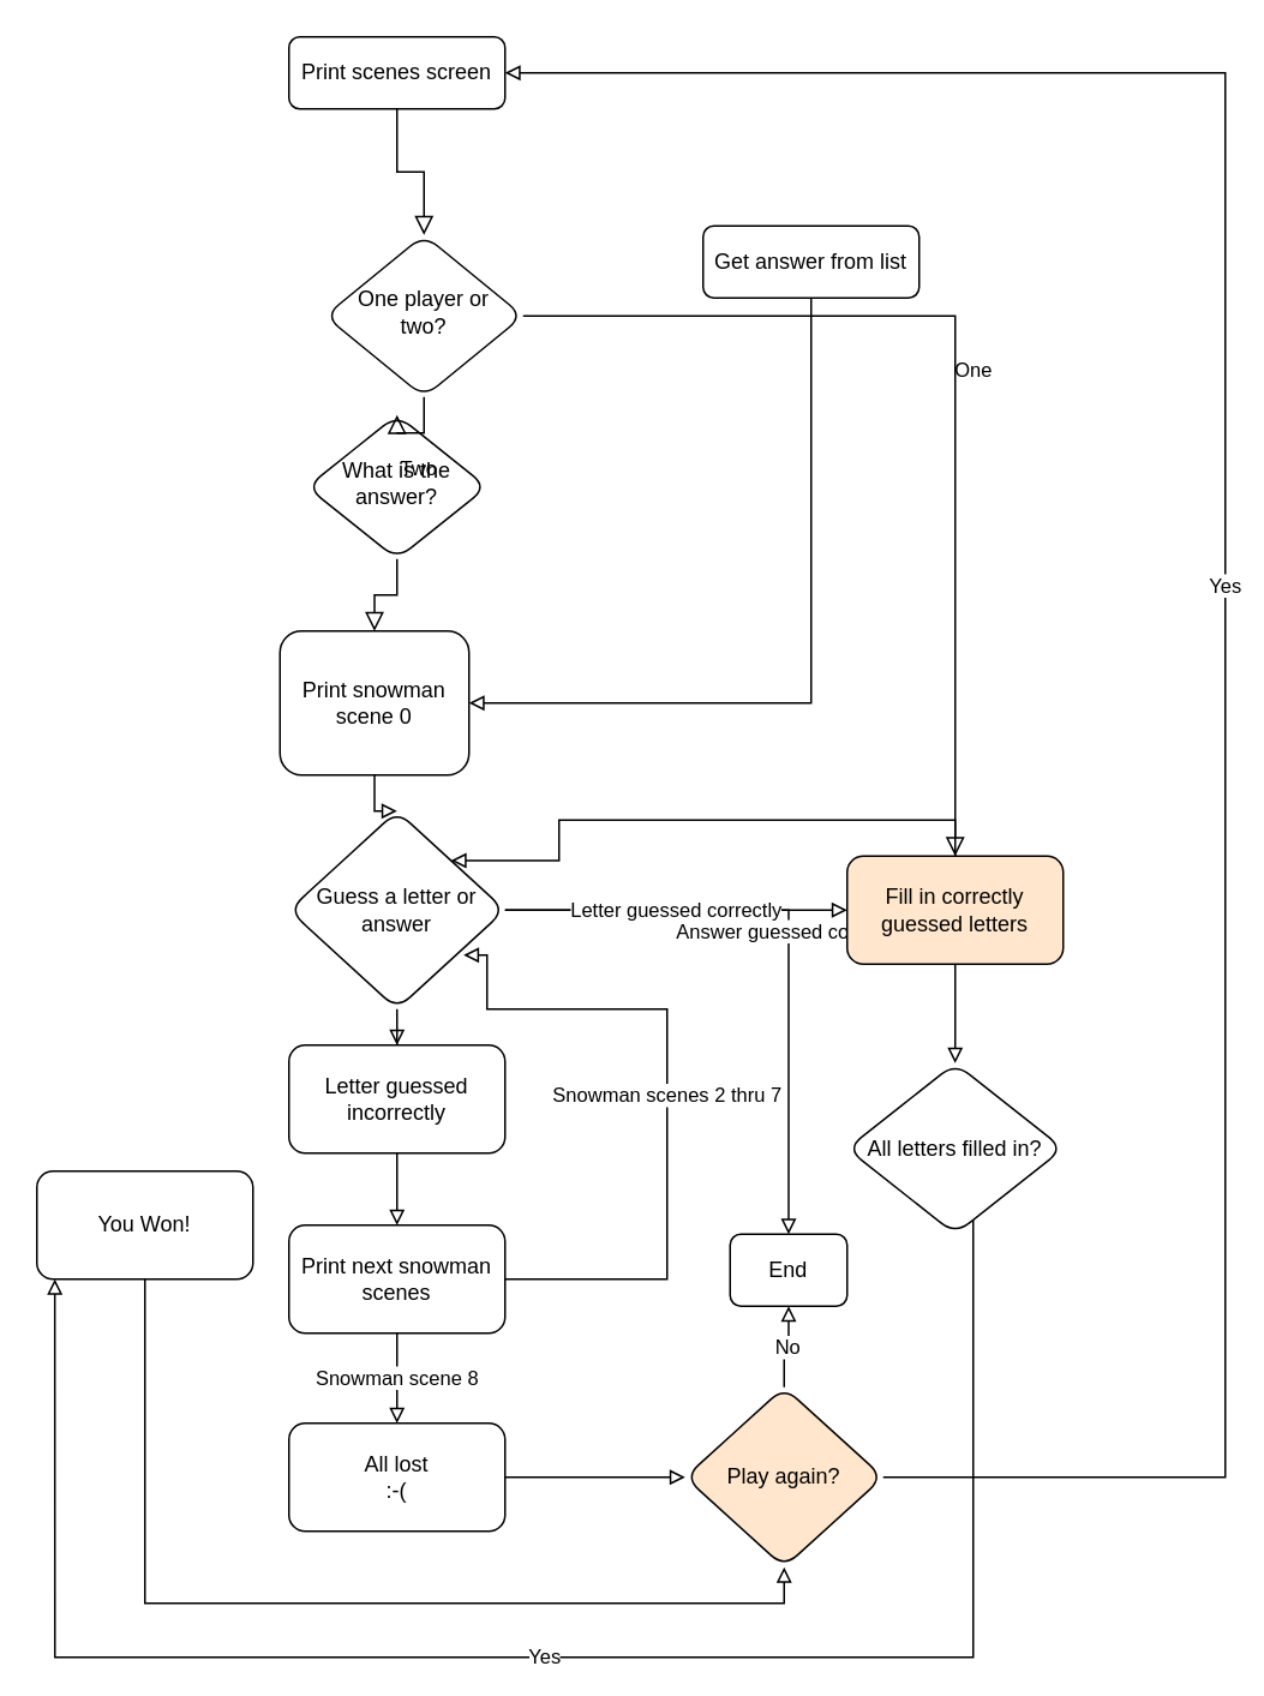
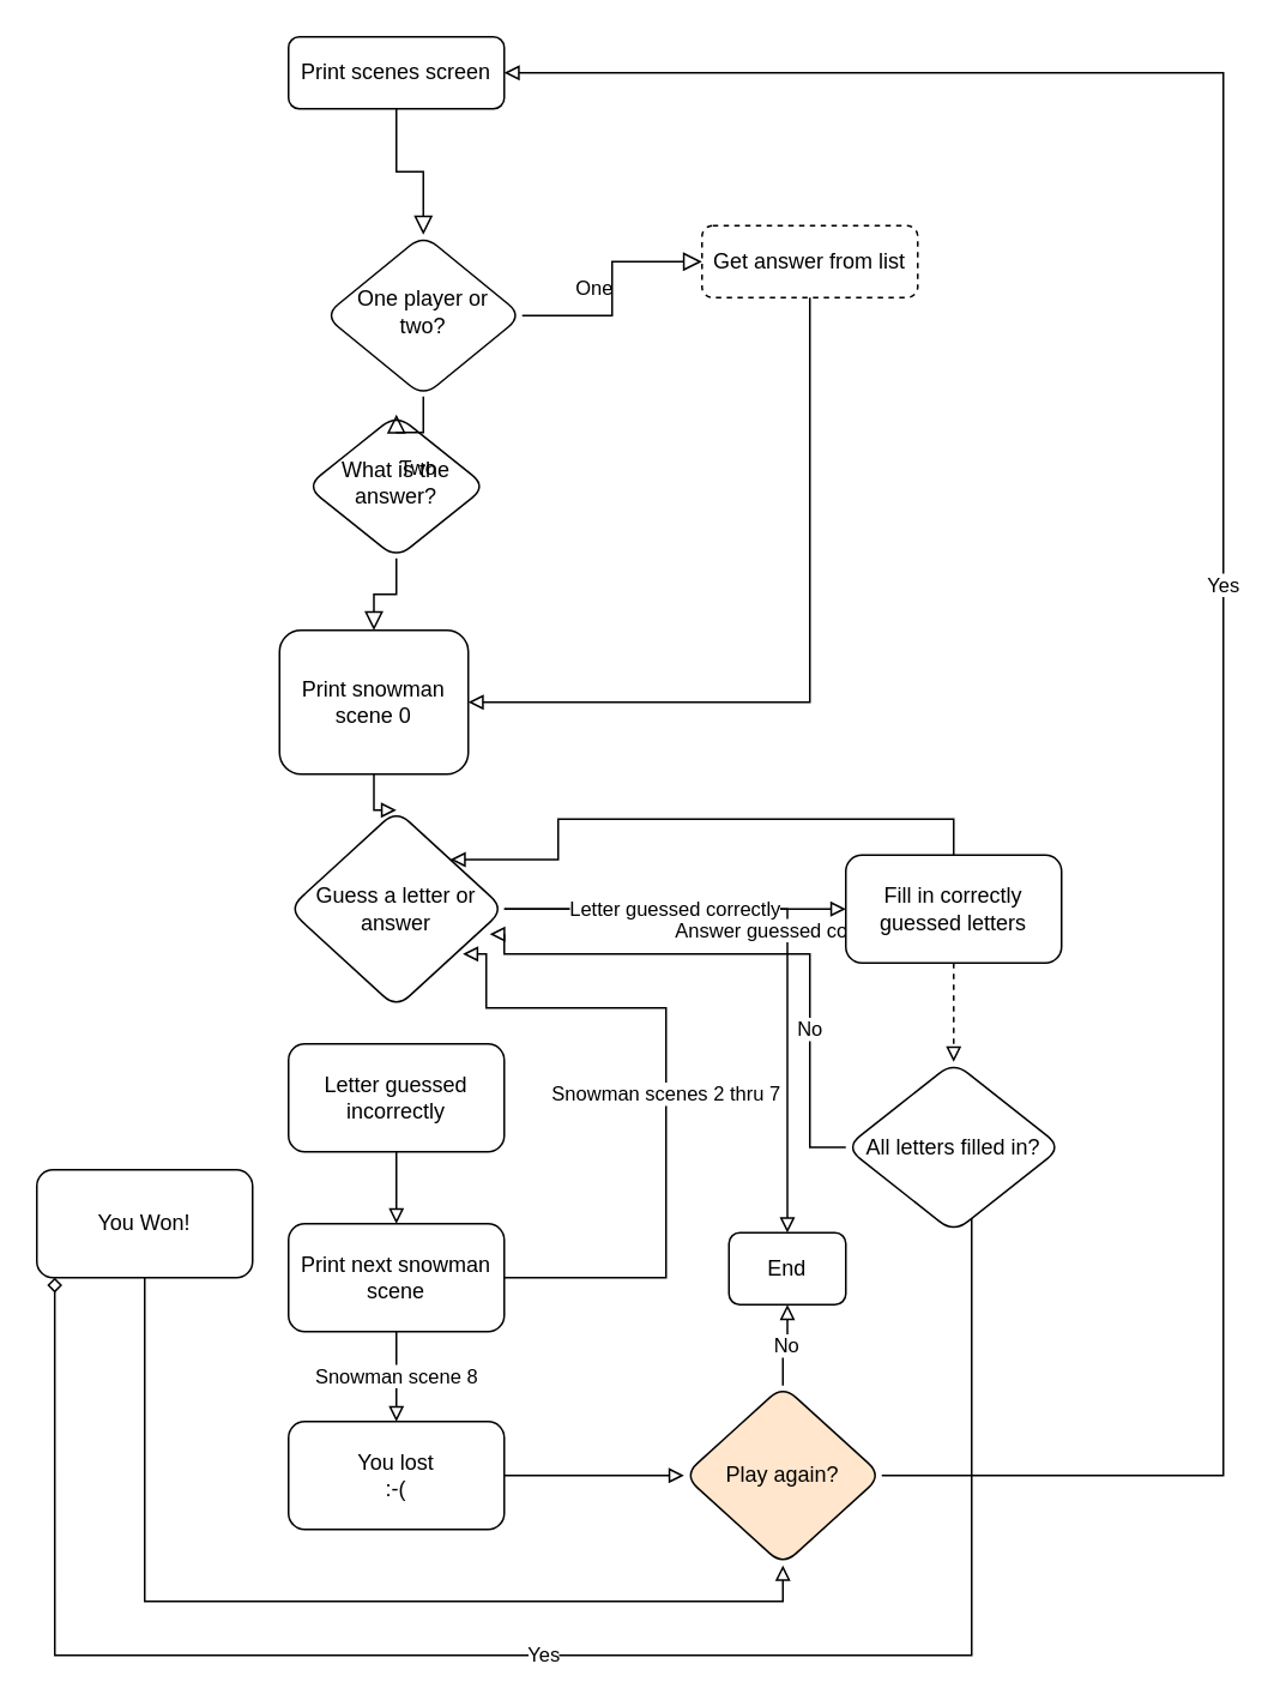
- <mxCell id="6" value="Get answer from list" style="rounded=1;whiteSpace=wrap;html=1;fontSize=12;glass=0;strokeWidth=1;shadow=0;" parent="2" vertex="1"><mxGeometry x="370" y="105" width="120" height="40" as="geometry" /></mxCell>
+ <mxCell id="6" value="Get answer from list" style="rounded=1;whiteSpace=wrap;html=1;fontSize=12;glass=0;strokeWidth=1;shadow=0;dashed=1;" parent="2" vertex="1"><mxGeometry x="370" y="105" width="120" height="40" as="geometry" /></mxCell>
- <mxCell id="7" value="One" style="edgeStyle=orthogonalEdgeStyle;rounded=0;html=1;jettySize=auto;orthogonalLoop=1;fontSize=11;endArrow=block;endFill=0;endSize=8;strokeWidth=1;shadow=0;labelBackgroundColor=none;" parent="2" source="4" target="20" edge="1"><mxGeometry y="10" relative="1" as="geometry"><mxPoint as="offset" /></mxGeometry></mxCell>
+ <mxCell id="7" value="One" style="edgeStyle=orthogonalEdgeStyle;rounded=0;html=1;jettySize=auto;orthogonalLoop=1;fontSize=11;endArrow=block;endFill=0;endSize=8;strokeWidth=1;shadow=0;labelBackgroundColor=none;" parent="2" source="4" target="6" edge="1"><mxGeometry y="10" relative="1" as="geometry"><mxPoint as="offset" /></mxGeometry></mxCell>
- <mxCell id="20" value="Fill in correctly guessed letters" style="whiteSpace=wrap;html=1;rounded=1;shadow=0;strokeWidth=1;glass=0;fillColor=#ffe6cc;" parent="2" vertex="1"><mxGeometry x="450" y="455" width="120" height="60" as="geometry" /></mxCell>
+ <mxCell id="20" value="Fill in correctly guessed letters" style="whiteSpace=wrap;html=1;rounded=1;shadow=0;strokeWidth=1;glass=0;" parent="2" vertex="1"><mxGeometry x="450" y="455" width="120" height="60" as="geometry" /></mxCell>
+ <mxCell id="31" value="No" style="edgeStyle=orthogonalEdgeStyle;rounded=0;orthogonalLoop=1;jettySize=auto;html=1;exitX=0;exitY=0.5;exitDx=0;exitDy=0;entryX=0.933;entryY=0.627;entryDx=0;entryDy=0;endArrow=block;endFill=0;startSize=0;entryPerimeter=0;" parent="2" source="33" target="13" edge="1"><mxGeometry x="-0.457" relative="1" as="geometry"><Array as="points"><mxPoint x="430" y="618" /><mxPoint x="430" y="510" /><mxPoint x="260" y="510" /><mxPoint x="260" y="499" /></Array><mxPoint as="offset" /></mxGeometry></mxCell>
- <mxCell id="34" value="" style="edgeStyle=orthogonalEdgeStyle;rounded=0;orthogonalLoop=1;jettySize=auto;html=1;endArrow=block;endFill=0;startSize=0;" parent="2" source="20" target="33" edge="1"><mxGeometry relative="1" as="geometry" /></mxCell>
+ <mxCell id="34" value="" style="edgeStyle=orthogonalEdgeStyle;rounded=0;orthogonalLoop=1;jettySize=auto;html=1;endArrow=block;endFill=0;startSize=0;dashed=1;" parent="2" source="20" target="33" edge="1"><mxGeometry relative="1" as="geometry" /></mxCell>
- <mxCell id="18" value="" style="edgeStyle=orthogonalEdgeStyle;rounded=0;orthogonalLoop=1;jettySize=auto;html=1;endArrow=block;endFill=0;startSize=0;" parent="2" source="13" target="17" edge="1"><mxGeometry relative="1" as="geometry" /></mxCell>
- <mxCell id="29" value="Print next snowman scenes" style="whiteSpace=wrap;html=1;rounded=1;shadow=0;strokeWidth=1;glass=0;" parent="2" vertex="1"><mxGeometry x="140" y="660" width="120" height="60" as="geometry" /></mxCell>
+ <mxCell id="29" value="Print next snowman scene" style="whiteSpace=wrap;html=1;rounded=1;shadow=0;strokeWidth=1;glass=0;" parent="2" vertex="1"><mxGeometry x="140" y="660" width="120" height="60" as="geometry" /></mxCell>
- <mxCell id="32" value="Yes" style="edgeStyle=orthogonalEdgeStyle;rounded=0;orthogonalLoop=1;jettySize=auto;html=1;entryX=0.083;entryY=1;entryDx=0;entryDy=0;entryPerimeter=0;endArrow=block;endFill=0;startSize=0;" parent="2" source="33" target="15" edge="1"><mxGeometry relative="1" as="geometry"><Array as="points"><mxPoint x="520" y="900" /><mxPoint x="10" y="900" /></Array></mxGeometry></mxCell>
+ <mxCell id="32" value="Yes" style="edgeStyle=orthogonalEdgeStyle;rounded=0;orthogonalLoop=1;jettySize=auto;html=1;entryX=0.083;entryY=1;entryDx=0;entryDy=0;entryPerimeter=0;endArrow=diamond;endFill=0;startSize=0;" parent="2" source="33" target="15" edge="1"><mxGeometry relative="1" as="geometry"><Array as="points"><mxPoint x="520" y="900" /><mxPoint x="10" y="900" /></Array></mxGeometry></mxCell>
- <mxCell id="22" value="All lost&lt;br&gt;:-(" style="whiteSpace=wrap;html=1;rounded=1;shadow=0;strokeWidth=1;glass=0;" parent="2" vertex="1"><mxGeometry x="140" y="770" width="120" height="60" as="geometry" /></mxCell>
+ <mxCell id="22" value="You lost&lt;br&gt;:-(" style="whiteSpace=wrap;html=1;rounded=1;shadow=0;strokeWidth=1;glass=0;" parent="2" vertex="1"><mxGeometry x="140" y="770" width="120" height="60" as="geometry" /></mxCell>
